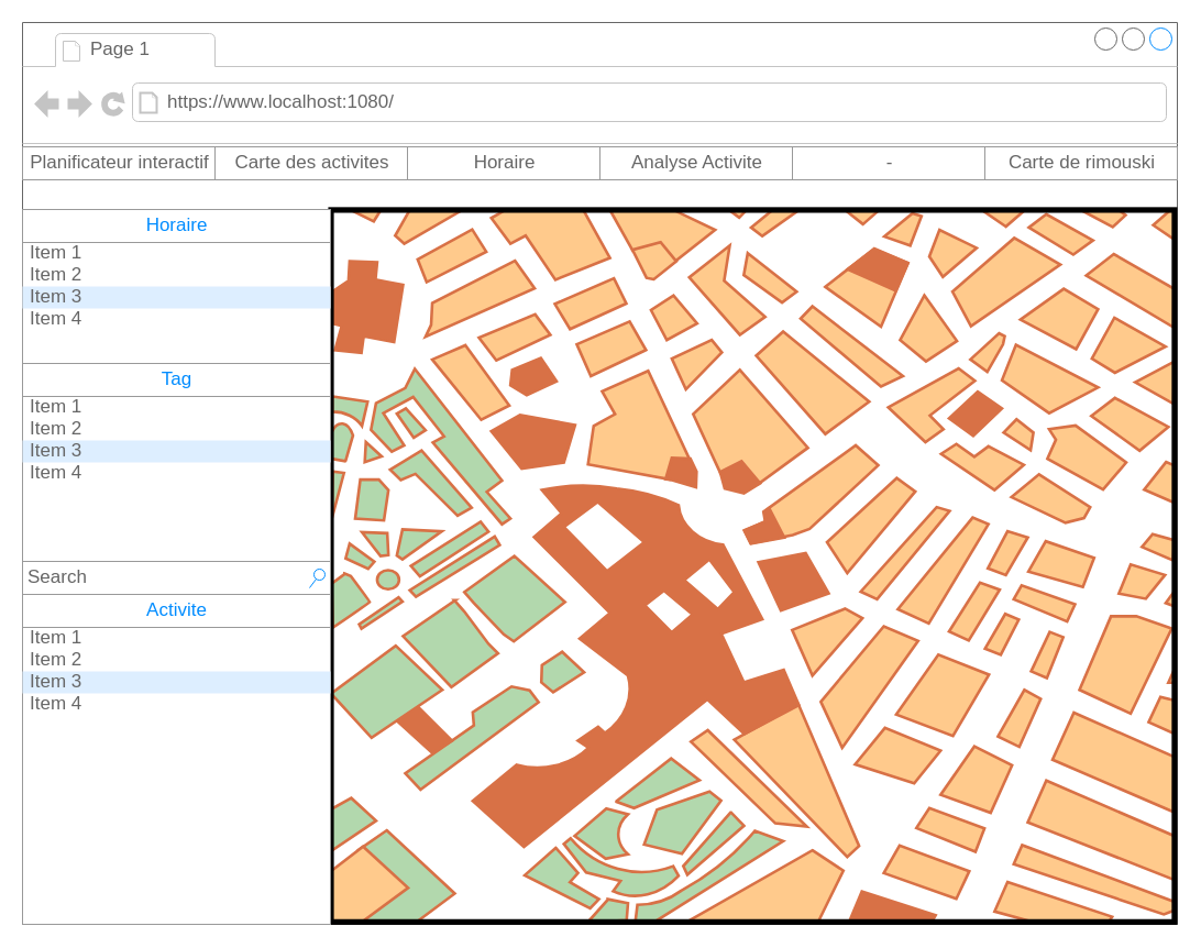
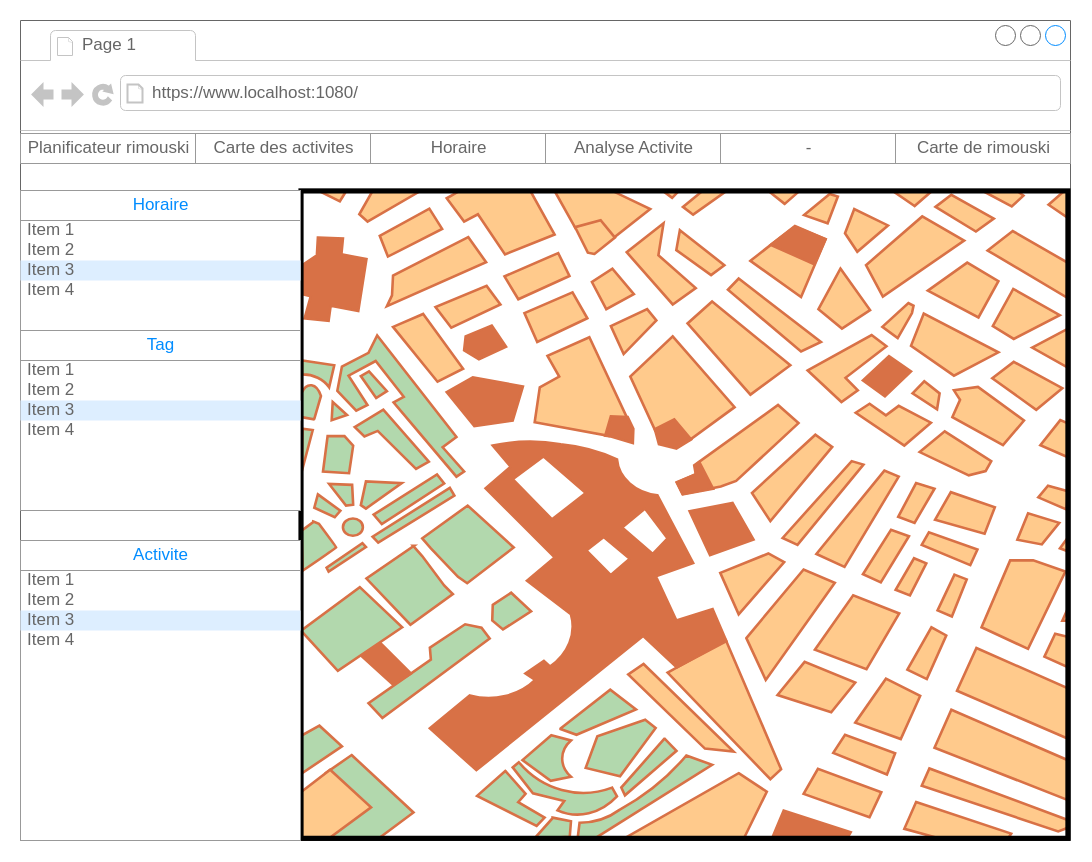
- <mxCell id="19" value="Planificateur interactif" style="strokeColor=inherit;fillColor=inherit;gradientColor=inherit;strokeWidth=1;shadow=0;dashed=0;align=center;html=1;shape=mxgraph.mockup.forms.rrect;rSize=0;fontSize=17;fontColor=#666666;" vertex="1" parent="18"><mxGeometry width="175" height="30" as="geometry" /></mxCell>
+ <mxCell id="19" value="Planificateur rimouski" style="strokeColor=inherit;fillColor=inherit;gradientColor=inherit;strokeWidth=1;shadow=0;dashed=0;align=center;html=1;shape=mxgraph.mockup.forms.rrect;rSize=0;fontSize=17;fontColor=#666666;" vertex="1" parent="18"><mxGeometry width="175" height="30" as="geometry" /></mxCell>
- <mxCell id="31" value="Search" style="strokeWidth=1;shadow=0;dashed=0;align=center;html=1;shape=mxgraph.mockup.forms.searchBox;strokeColor=#999999;mainText=;fillColor=#ffffff;strokeColor2=#008cff;fontColor=#666666;fontSize=17;align=left;spacingLeft=3;" vertex="1" parent="1"><mxGeometry x="20" y="510" width="280" height="30" as="geometry" /></mxCell>
